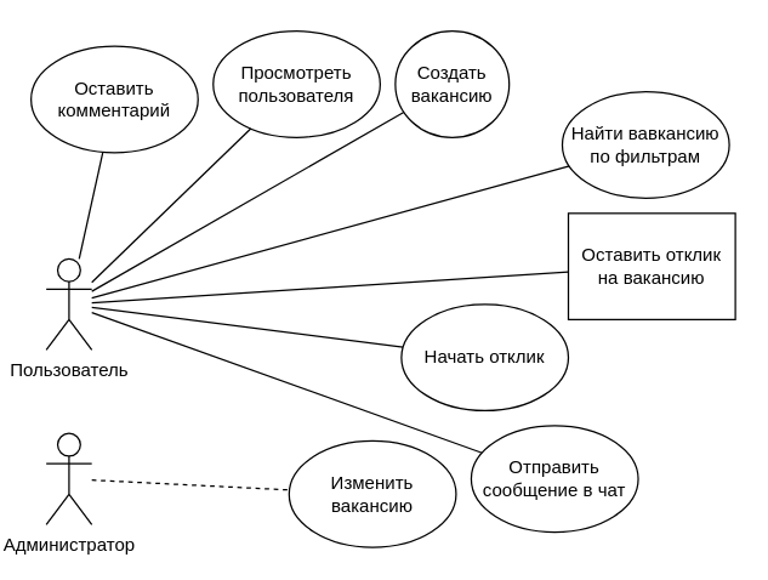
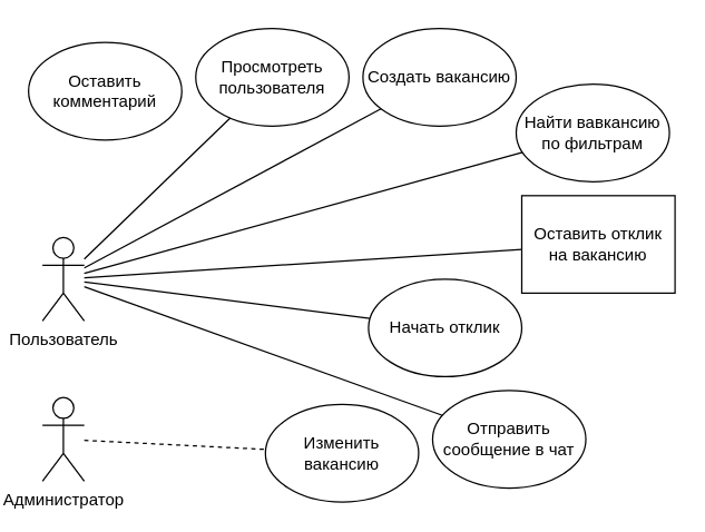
- <mxCell id="13" value="Создать вакансию" style="ellipse;whiteSpace=wrap;html=1;" parent="1" vertex="1"><mxGeometry x="260" y="20" width="75" height="70" as="geometry" /></mxCell>
+ <mxCell id="13" value="Создать вакансию" style="ellipse;whiteSpace=wrap;html=1;" parent="1" vertex="1"><mxGeometry x="260" y="20" width="110" height="70" as="geometry" /></mxCell>
- <mxCell id="12" value="" style="endArrow=none;html=1;" parent="1" source="2" target="11" edge="1"><mxGeometry width="50" height="50" relative="1" as="geometry"><mxPoint x="420" y="409.806" as="sourcePoint" /><mxPoint x="460.022" y="333.736" as="targetPoint" /></mxGeometry></mxCell>
